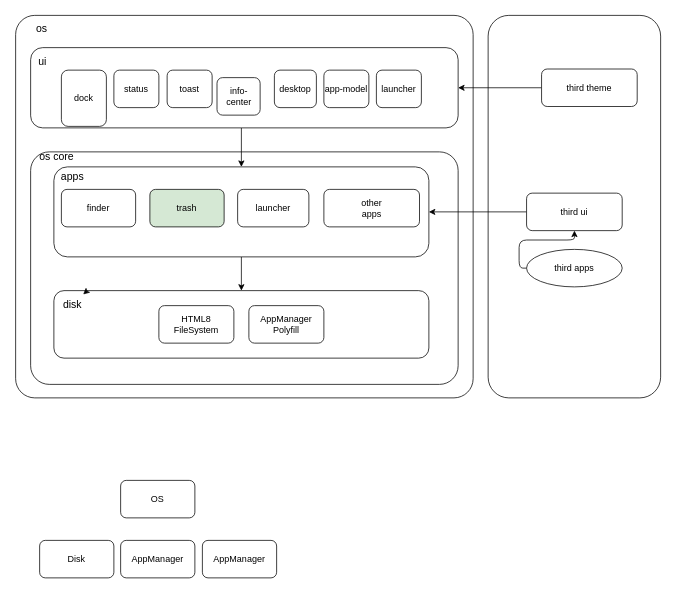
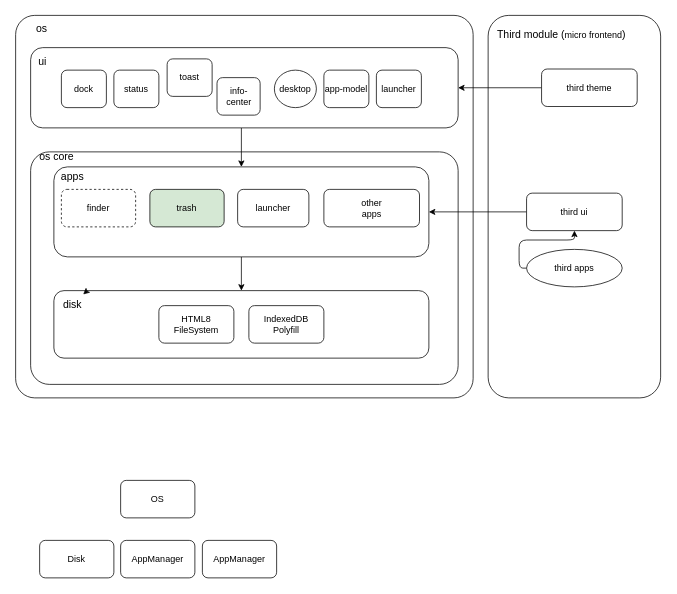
+ <mxCell id="33" value="&lt;span style=&quot;font-size: 14px&quot;&gt;Third module (&lt;/span&gt;micro frontend&lt;span style=&quot;font-size: 14px&quot;&gt;)&lt;/span&gt;" style="text;html=1;strokeColor=none;fillColor=none;align=center;verticalAlign=middle;whiteSpace=wrap;rounded=0;" parent="1" vertex="1"><mxGeometry x="653" y="28" width="190" height="35" as="geometry" /></mxCell>
- <mxCell id="16" value="toast" style="rounded=1;whiteSpace=wrap;html=1;" parent="1" vertex="1"><mxGeometry x="222" y="93" width="60" height="50" as="geometry" /></mxCell>
+ <mxCell id="16" value="toast" style="rounded=1;whiteSpace=wrap;html=1;" parent="1" vertex="1"><mxGeometry x="222" y="78" width="60" height="50" as="geometry" /></mxCell>
- <mxCell id="19" value="desktop" style="rounded=1;whiteSpace=wrap;html=1;" parent="1" vertex="1"><mxGeometry x="365" y="93" width="56" height="50" as="geometry" /></mxCell>
+ <mxCell id="19" value="desktop" style="ellipse;whiteSpace=wrap;html=1;" parent="1" vertex="1"><mxGeometry x="365" y="93" width="56" height="50" as="geometry" /></mxCell>
- <mxCell id="14" value="dock" style="rounded=1;whiteSpace=wrap;html=1;" parent="1" vertex="1"><mxGeometry x="81" y="93" width="60" height="75" as="geometry" /></mxCell>
+ <mxCell id="14" value="dock" style="rounded=1;whiteSpace=wrap;html=1;" parent="1" vertex="1"><mxGeometry x="81" y="93" width="60" height="50" as="geometry" /></mxCell>
- <mxCell id="22" value="finder" style="rounded=1;whiteSpace=wrap;html=1;" parent="1" vertex="1"><mxGeometry x="81" y="252" width="99" height="50" as="geometry" /></mxCell>
+ <mxCell id="22" value="finder" style="rounded=1;whiteSpace=wrap;html=1;dashed=1;" parent="1" vertex="1"><mxGeometry x="81" y="252" width="99" height="50" as="geometry" /></mxCell>
- <mxCell id="30" value="AppManager&lt;br&gt;Polyfill" style="rounded=1;whiteSpace=wrap;html=1;" parent="1" vertex="1"><mxGeometry x="331" y="407" width="100" height="50" as="geometry" /></mxCell>
+ <mxCell id="30" value="IndexedDB&lt;br&gt;Polyfill" style="rounded=1;whiteSpace=wrap;html=1;" parent="1" vertex="1"><mxGeometry x="331" y="407" width="100" height="50" as="geometry" /></mxCell>
